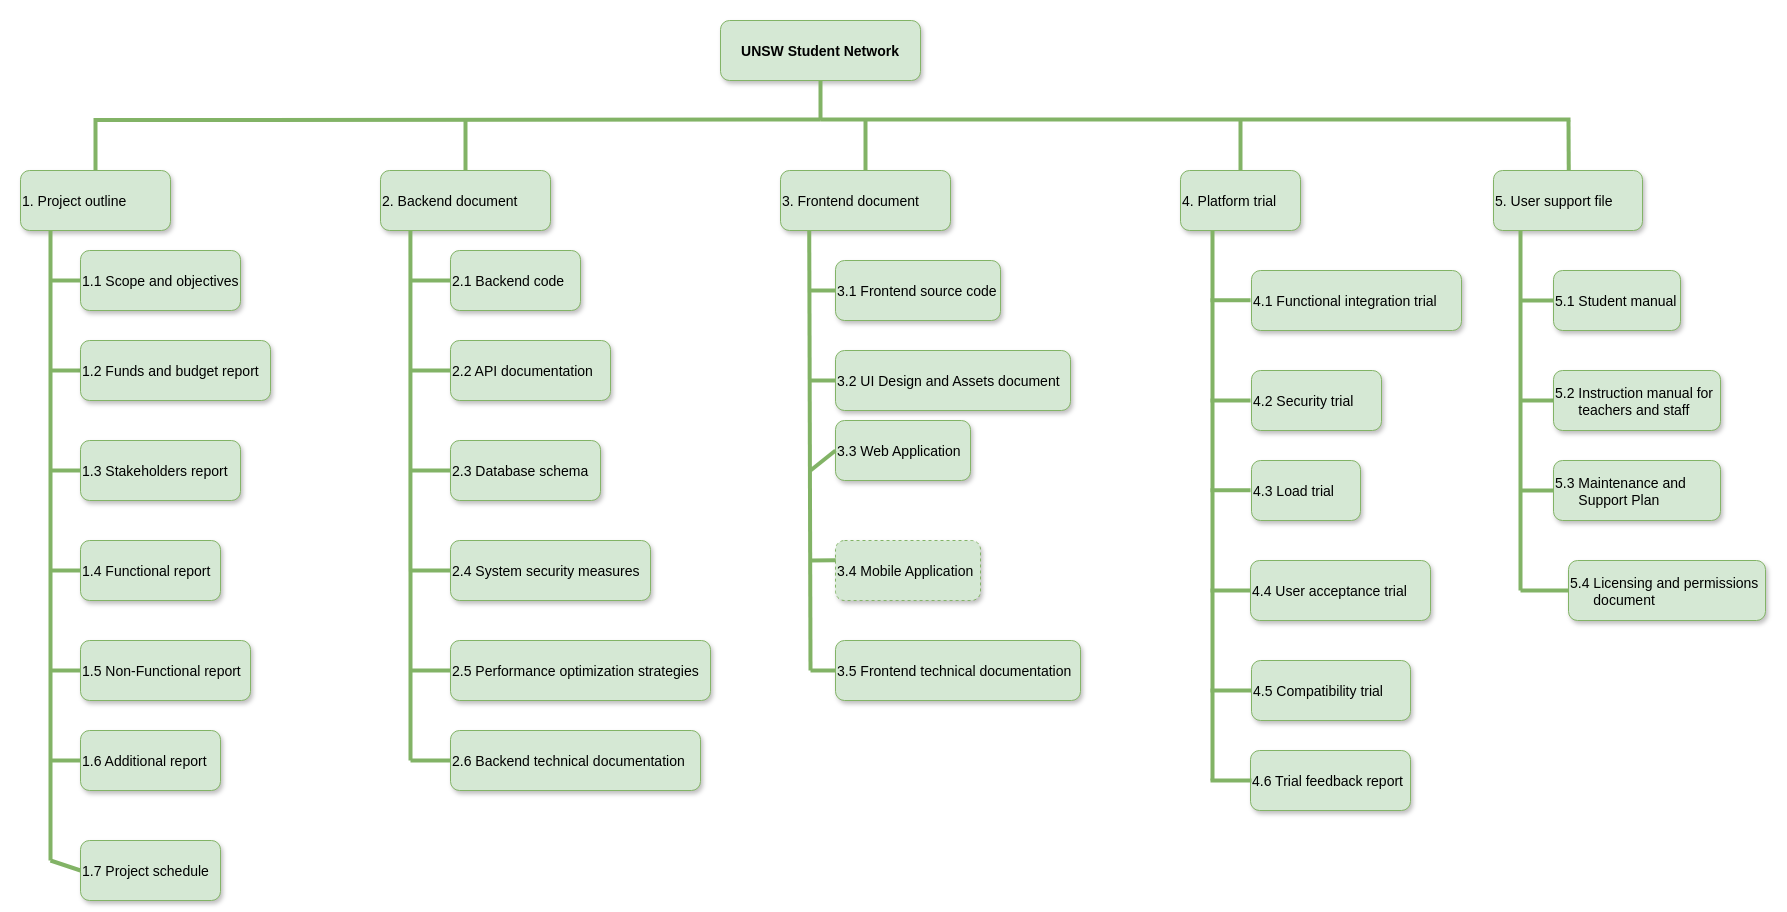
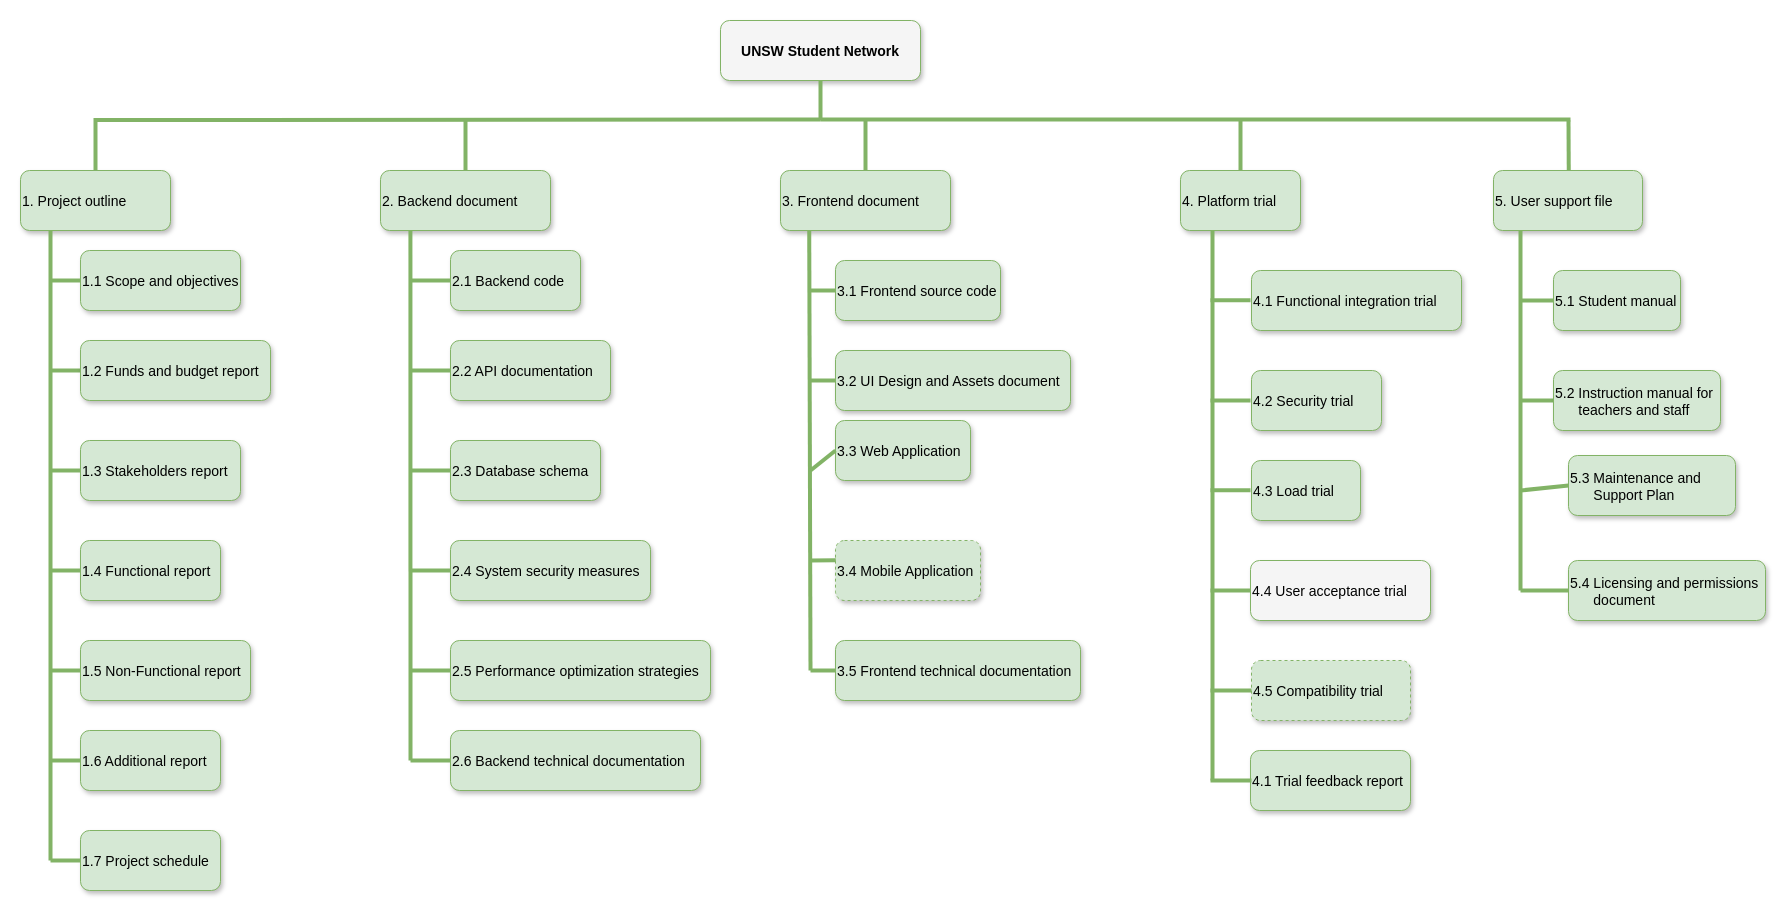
- <mxCell id="2" value="UNSW Student Network" style="rounded=1;fillColor=#d5e8d4;strokeColor=#82b366;shadow=1;fontStyle=1;fontSize=14;align=center;" parent="1" vertex="1"><mxGeometry x="720" y="20" width="200" height="60" as="geometry" /></mxCell>
+ <mxCell id="2" value="UNSW Student Network" style="rounded=1;fillColor=#f5f5f5;strokeColor=#82b366;shadow=1;fontStyle=1;fontSize=14;align=center;" parent="1" vertex="1"><mxGeometry x="720" y="20" width="200" height="60" as="geometry" /></mxCell>
- <mxCell id="74" value="5.3 Maintenance and &#10;      Support Plan" style="rounded=1;fillColor=#d5e8d4;strokeColor=#82B366;shadow=1;fontStyle=0;fontSize=14;align=left;" vertex="1" parent="1"><mxGeometry x="1553" y="460" width="167" height="60" as="geometry" /></mxCell>
+ <mxCell id="74" value="5.3 Maintenance and &#10;      Support Plan" style="rounded=1;fillColor=#d5e8d4;strokeColor=#82B366;shadow=1;fontStyle=0;fontSize=14;align=left;" vertex="1" parent="1"><mxGeometry x="1568" y="455" width="167" height="60" as="geometry" /></mxCell>
- <mxCell id="21" value="4.4 User acceptance trial" style="rounded=1;fillColor=#d5e8d4;strokeColor=#82b366;shadow=1;fontStyle=0;fontSize=14;align=left;" parent="1" vertex="1"><mxGeometry x="1250" y="560" width="180" height="60" as="geometry" /></mxCell>
+ <mxCell id="21" value="4.4 User acceptance trial" style="rounded=1;fillColor=#f5f5f5;strokeColor=#82b366;shadow=1;fontStyle=0;fontSize=14;align=left;" parent="1" vertex="1"><mxGeometry x="1250" y="560" width="180" height="60" as="geometry" /></mxCell>
- <mxCell id="33" value="4.5 Compatibility trial" style="rounded=1;fillColor=#d5e8d4;strokeColor=#82b366;shadow=1;fontStyle=0;fontSize=14;align=left;" parent="1" vertex="1"><mxGeometry x="1251" y="660" width="159" height="60" as="geometry" /></mxCell>
+ <mxCell id="33" value="4.5 Compatibility trial" style="rounded=1;fillColor=#d5e8d4;strokeColor=#82b366;shadow=1;fontStyle=0;fontSize=14;align=left;dashed=1;" parent="1" vertex="1"><mxGeometry x="1251" y="660" width="159" height="60" as="geometry" /></mxCell>
- <mxCell id="35" value="4.6 Trial feedback report" style="rounded=1;fillColor=#d5e8d4;strokeColor=#82b366;shadow=1;fontStyle=0;fontSize=14;align=left;" parent="1" vertex="1"><mxGeometry x="1250" y="750" width="160" height="60" as="geometry" /></mxCell>
+ <mxCell id="35" value="4.1 Trial feedback report" style="rounded=1;fillColor=#d5e8d4;strokeColor=#82b366;shadow=1;fontStyle=0;fontSize=14;align=left;" parent="1" vertex="1"><mxGeometry x="1250" y="750" width="160" height="60" as="geometry" /></mxCell>
- <mxCell id="10" value="1.7 Project schedule" style="rounded=1;fillColor=#d5e8d4;strokeColor=#82B366;shadow=1;fontStyle=0;fontSize=14;align=left;" parent="1" vertex="1"><mxGeometry x="80" y="840" width="140" height="60" as="geometry" /></mxCell>
+ <mxCell id="10" value="1.7 Project schedule" style="rounded=1;fillColor=#d5e8d4;strokeColor=#82B366;shadow=1;fontStyle=0;fontSize=14;align=left;" parent="1" vertex="1"><mxGeometry x="80" y="830" width="140" height="60" as="geometry" /></mxCell>
